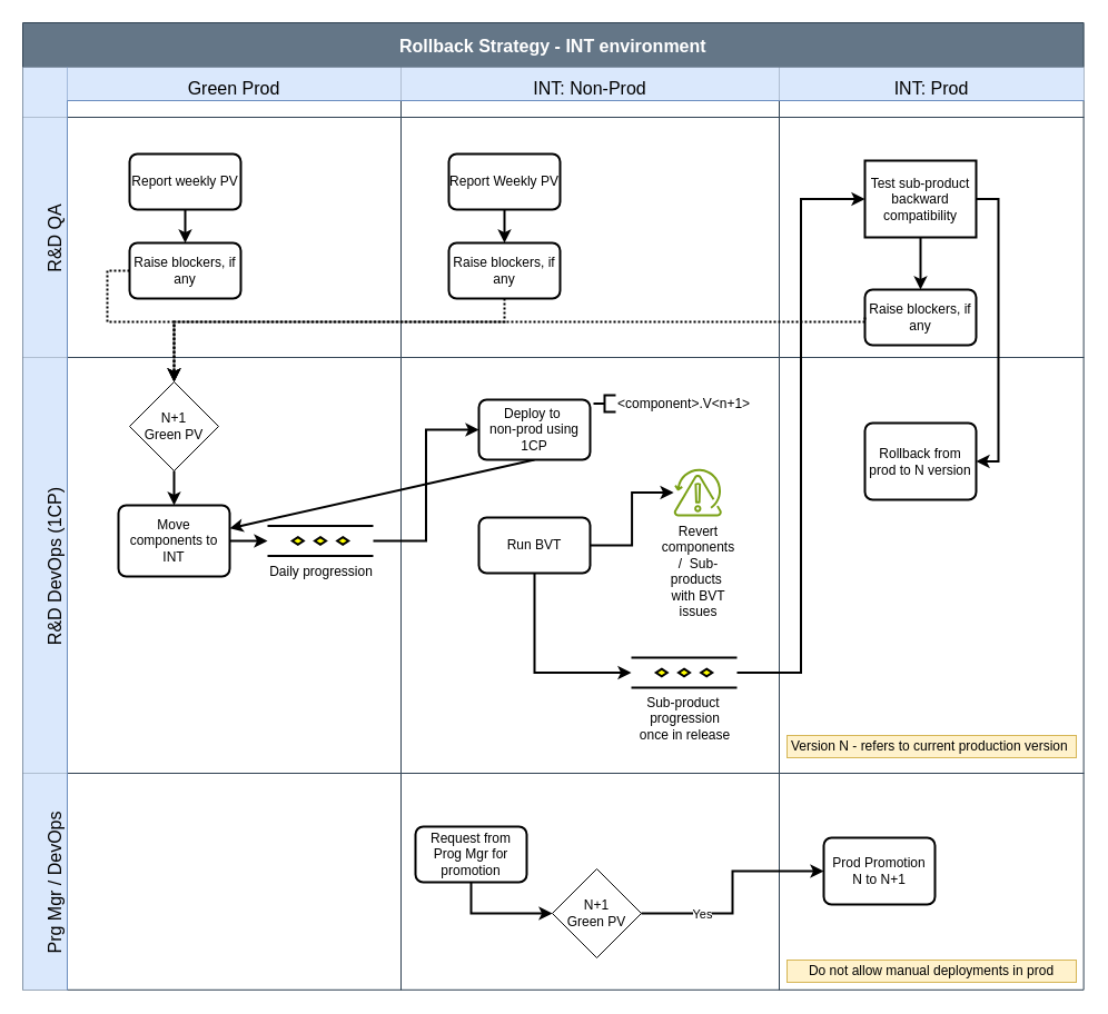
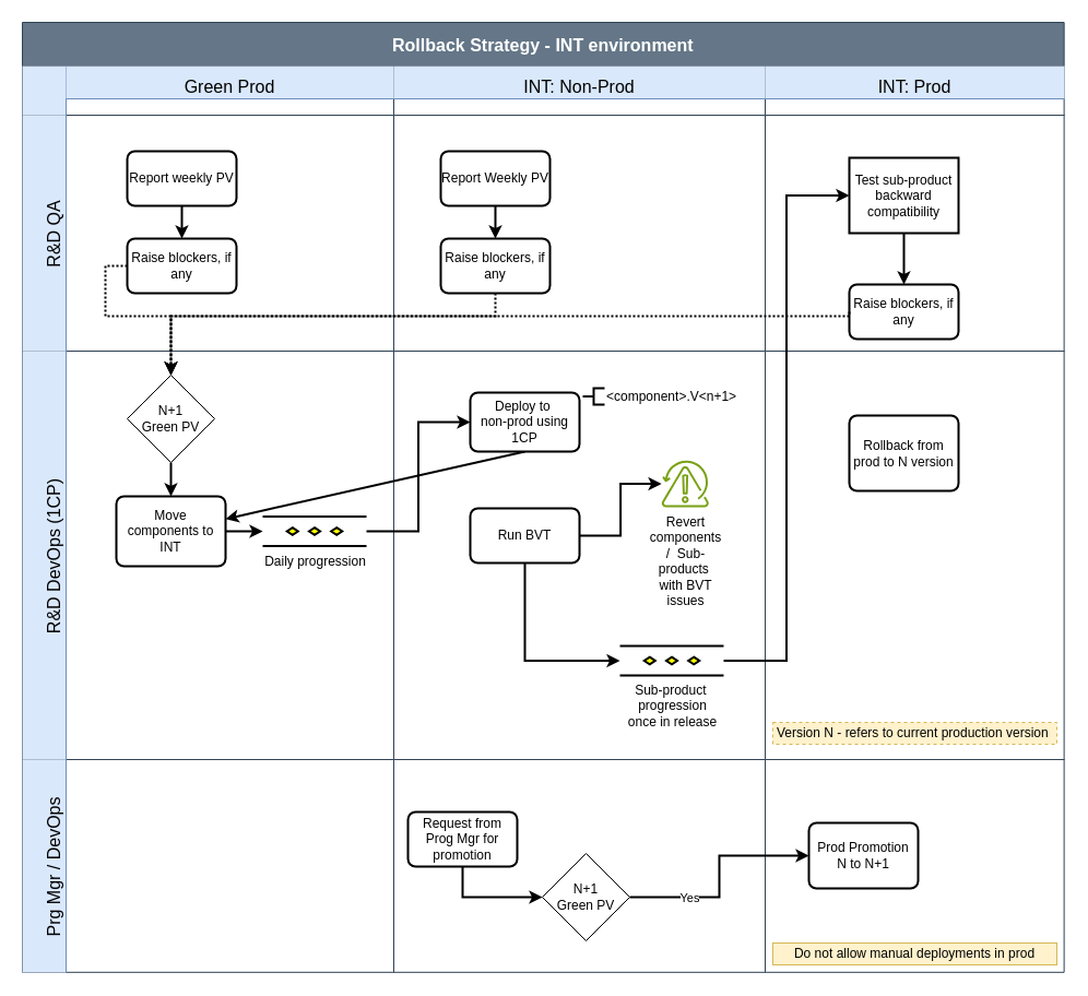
- <mxCell id="56" style="edgeStyle=orthogonalEdgeStyle;rounded=0;orthogonalLoop=1;jettySize=auto;html=1;exitX=1;exitY=0.5;exitDx=0;exitDy=0;entryX=1;entryY=0.5;entryDx=0;entryDy=0;strokeWidth=2;" parent="2" source="17" target="40" edge="1"><mxGeometry relative="1" as="geometry" /></mxCell>
- <mxCell id="39" value="Version N - refers to current production version&amp;nbsp;" style="html=1;dropTarget=0;whiteSpace=wrap;fillColor=#fff2cc;strokeColor=#d6b656;" parent="38" vertex="1"><mxGeometry x="7" y="340" width="260" height="20" as="geometry" /></mxCell>
+ <mxCell id="39" value="Version N - refers to current production version&amp;nbsp;" style="html=1;dropTarget=0;whiteSpace=wrap;fillColor=#fff2cc;strokeColor=#d6b656;dashed=1;" parent="38" vertex="1"><mxGeometry x="7" y="340" width="260" height="20" as="geometry" /></mxCell>
